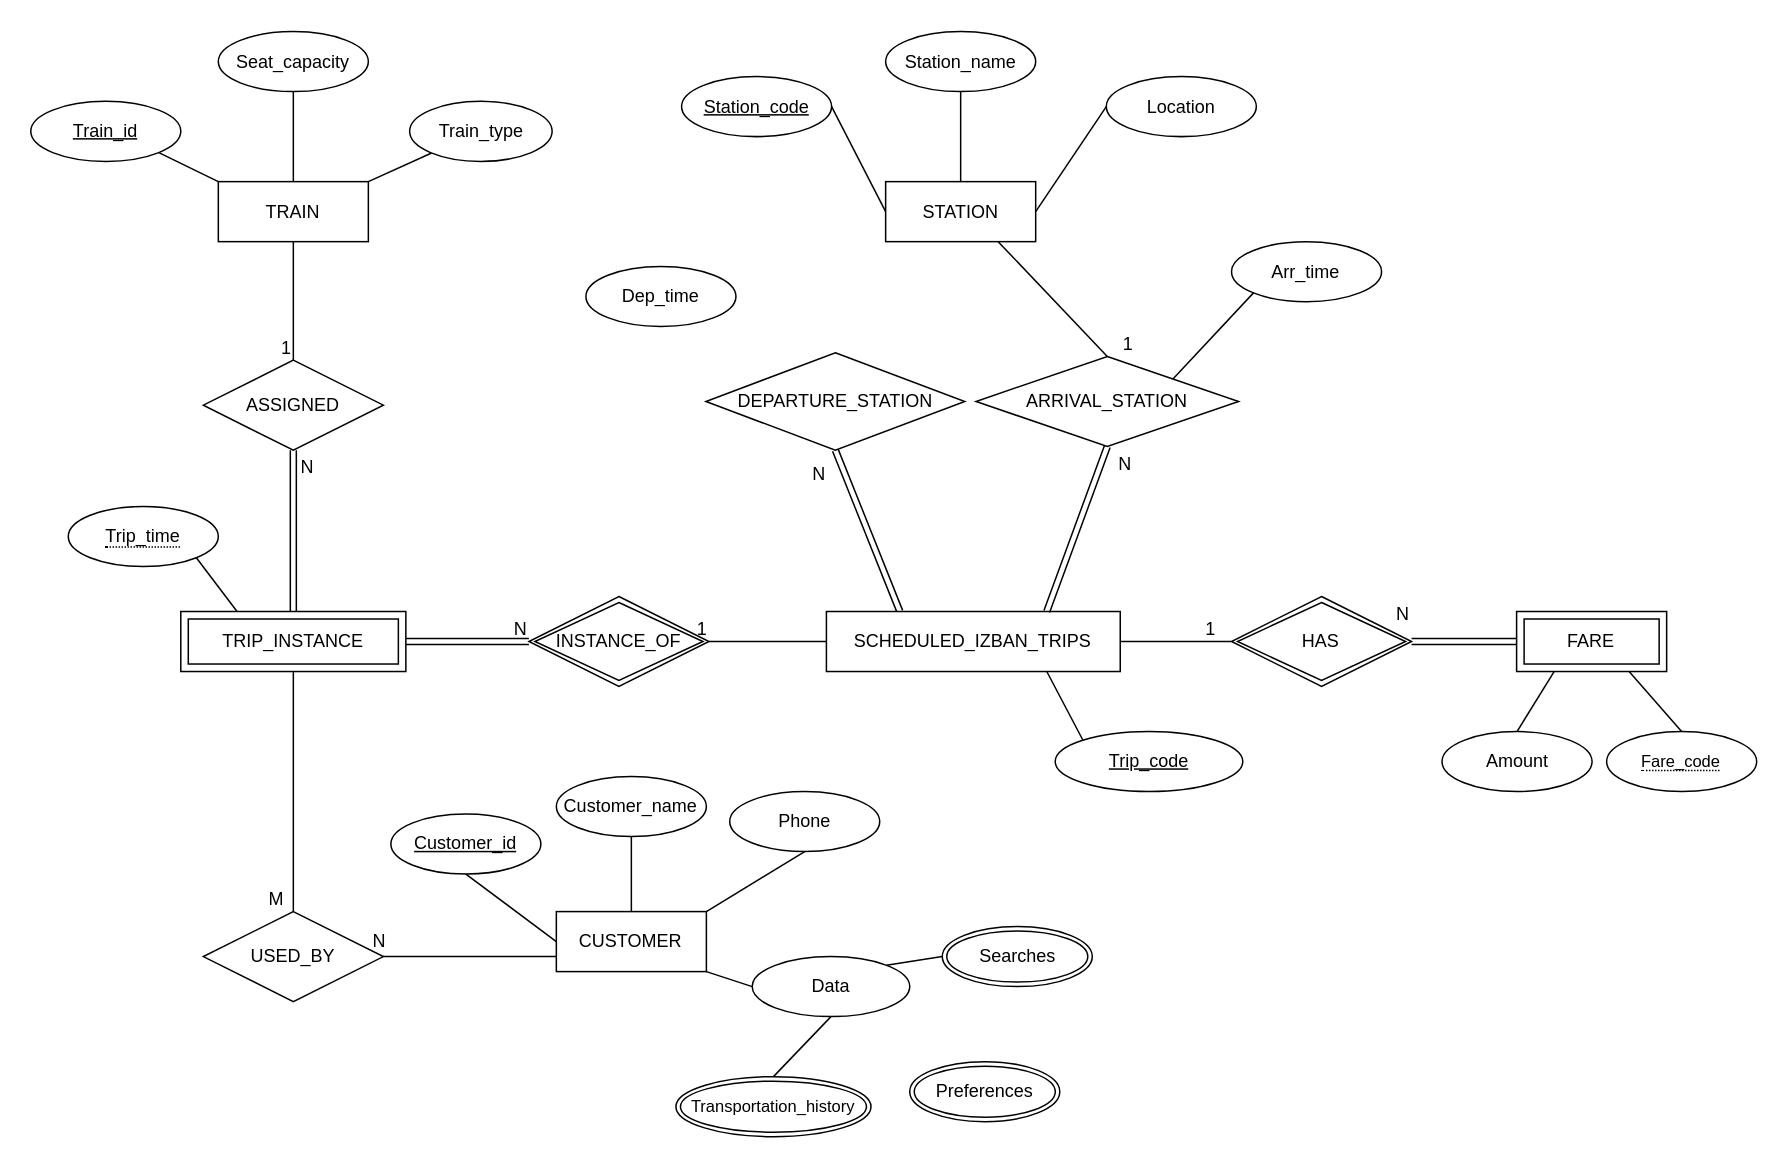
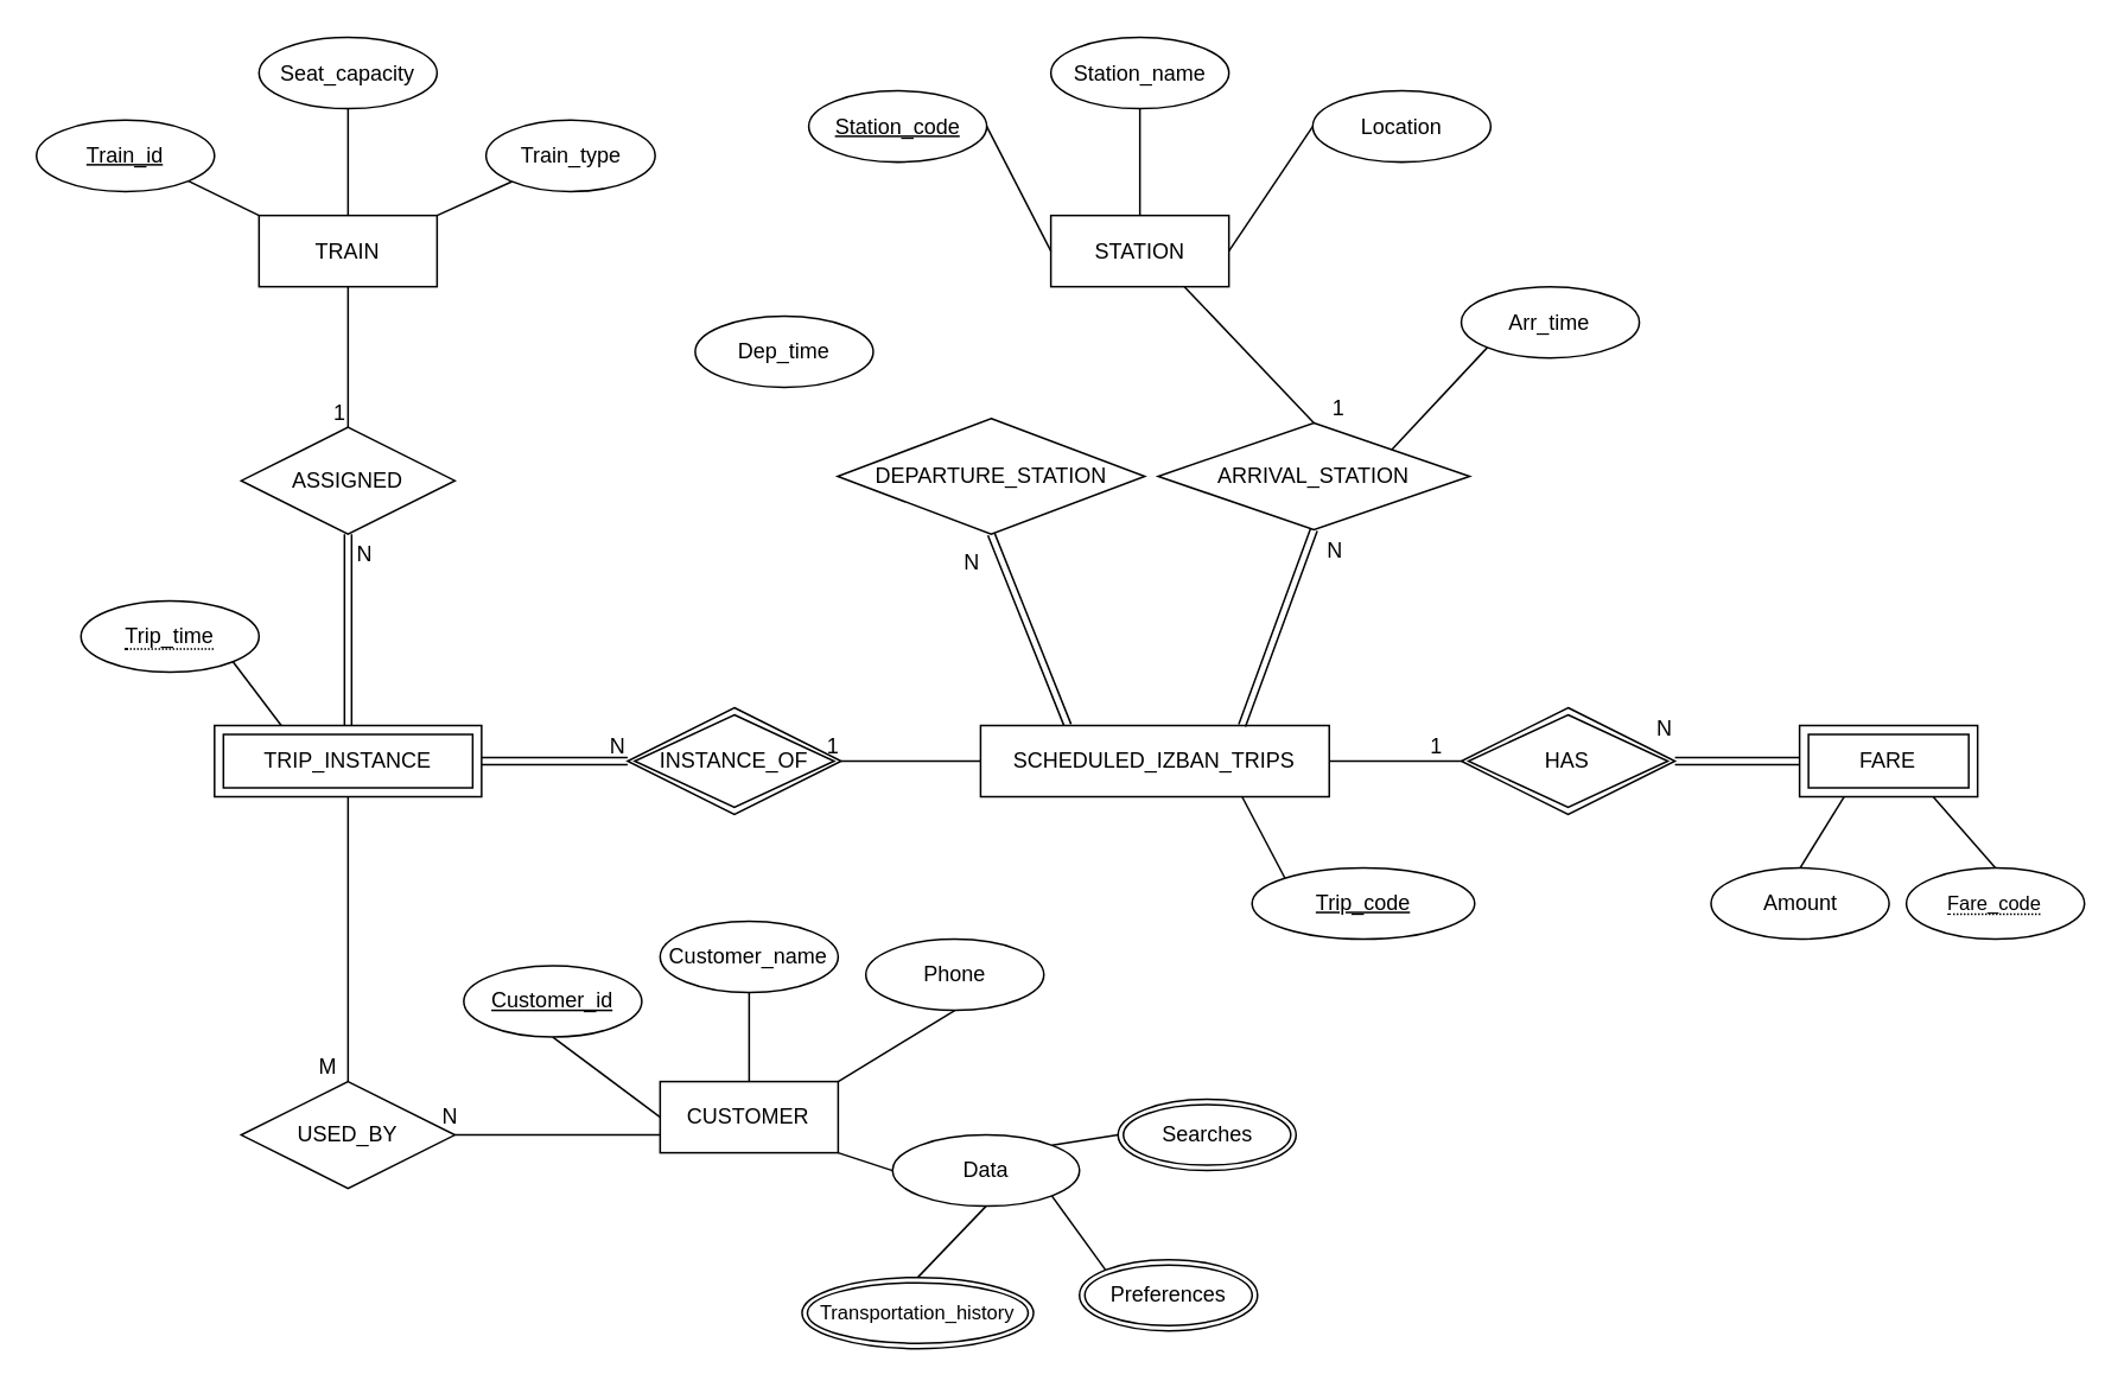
+ <mxCell id="21" value="" style="endArrow=none;html=1;rounded=0;exitX=0;exitY=0;exitDx=0;exitDy=0;entryX=1;entryY=1;entryDx=0;entryDy=0;" edge="1" parent="1" source="23" target="18"><mxGeometry relative="1" as="geometry"><mxPoint x="785.29" y="702" as="sourcePoint" /><mxPoint x="625.29" y="672" as="targetPoint" /></mxGeometry></mxCell>
